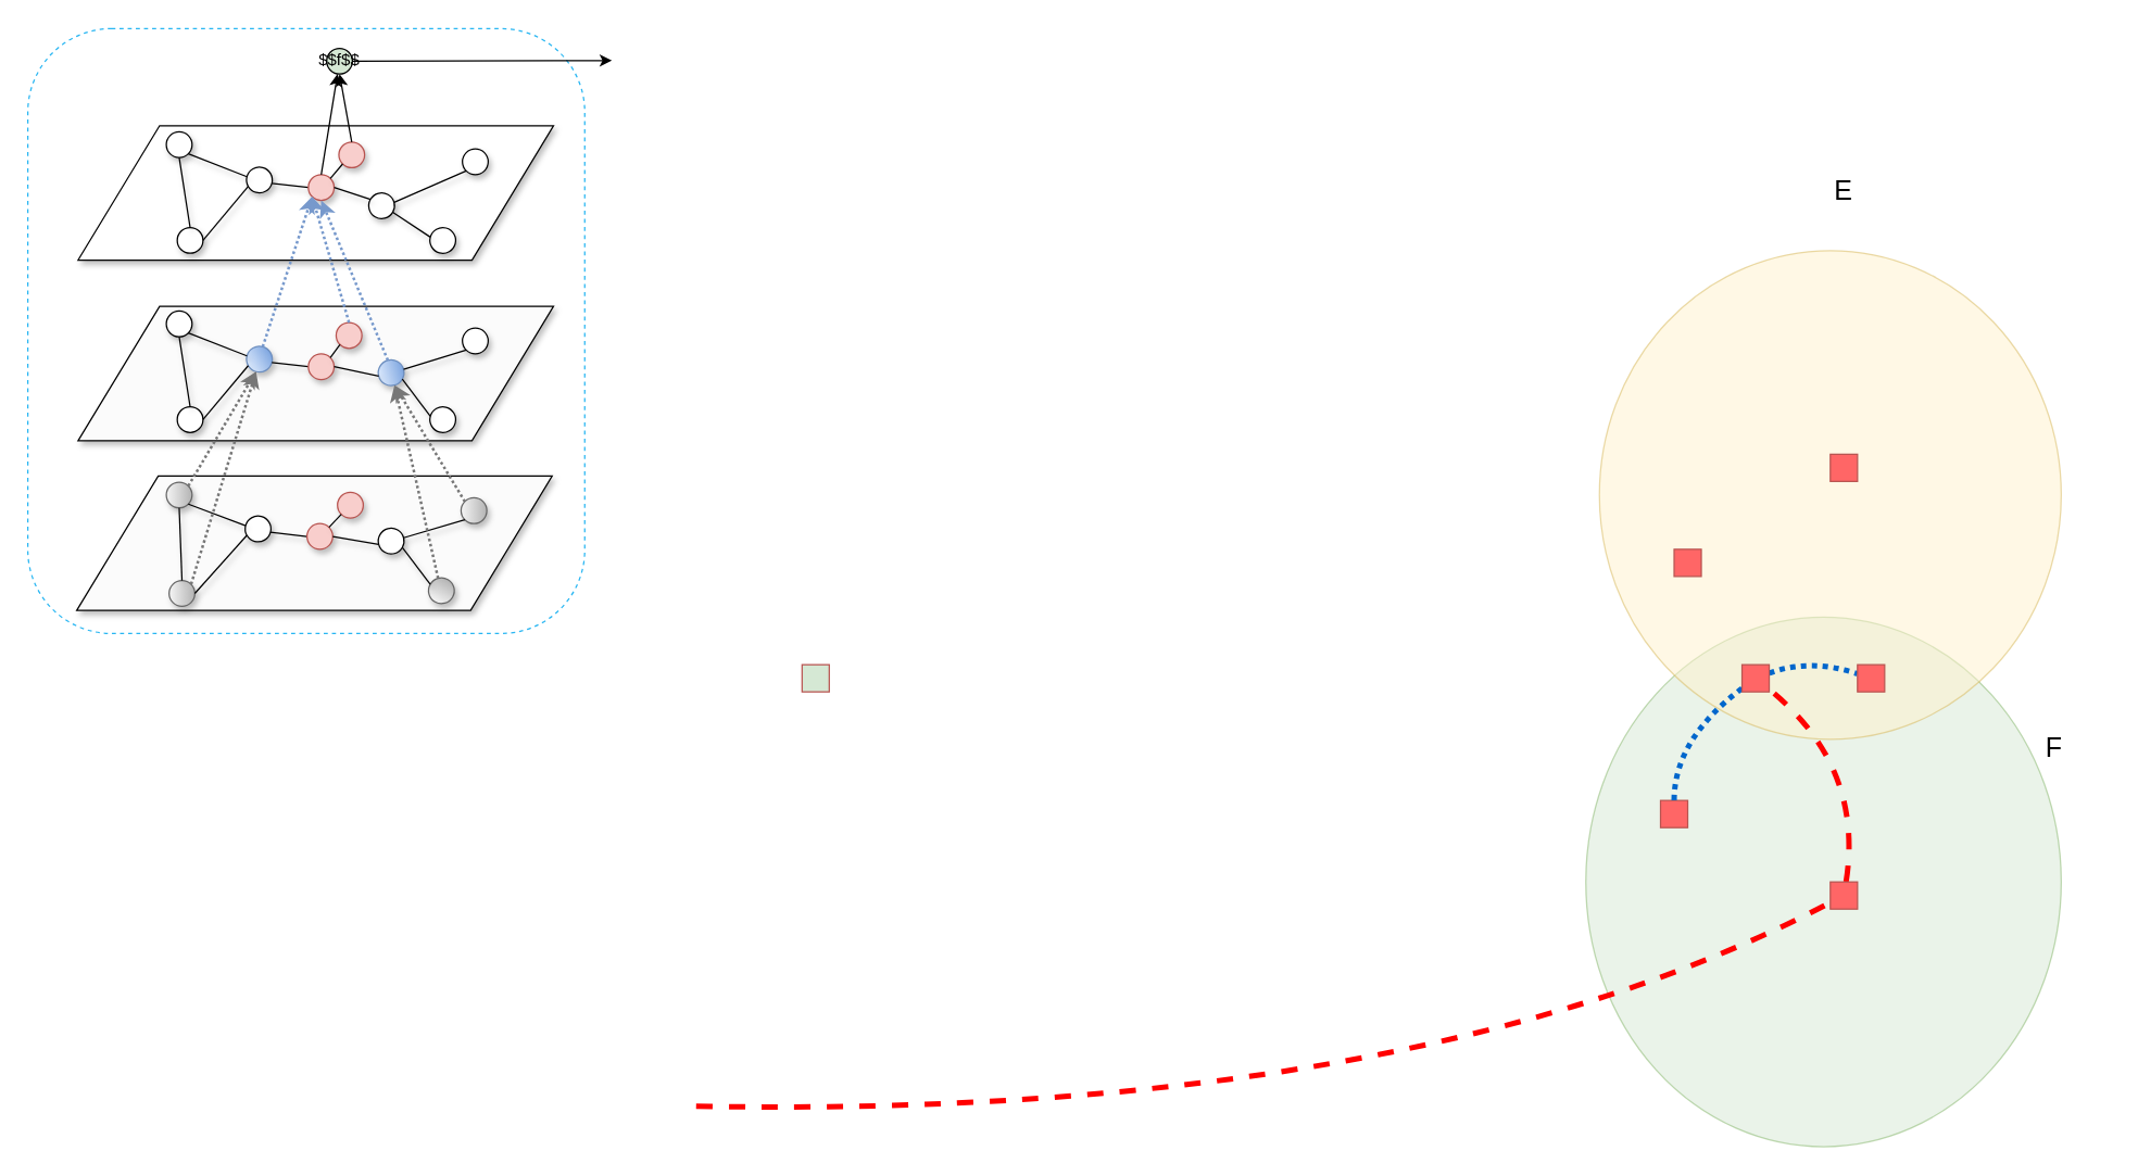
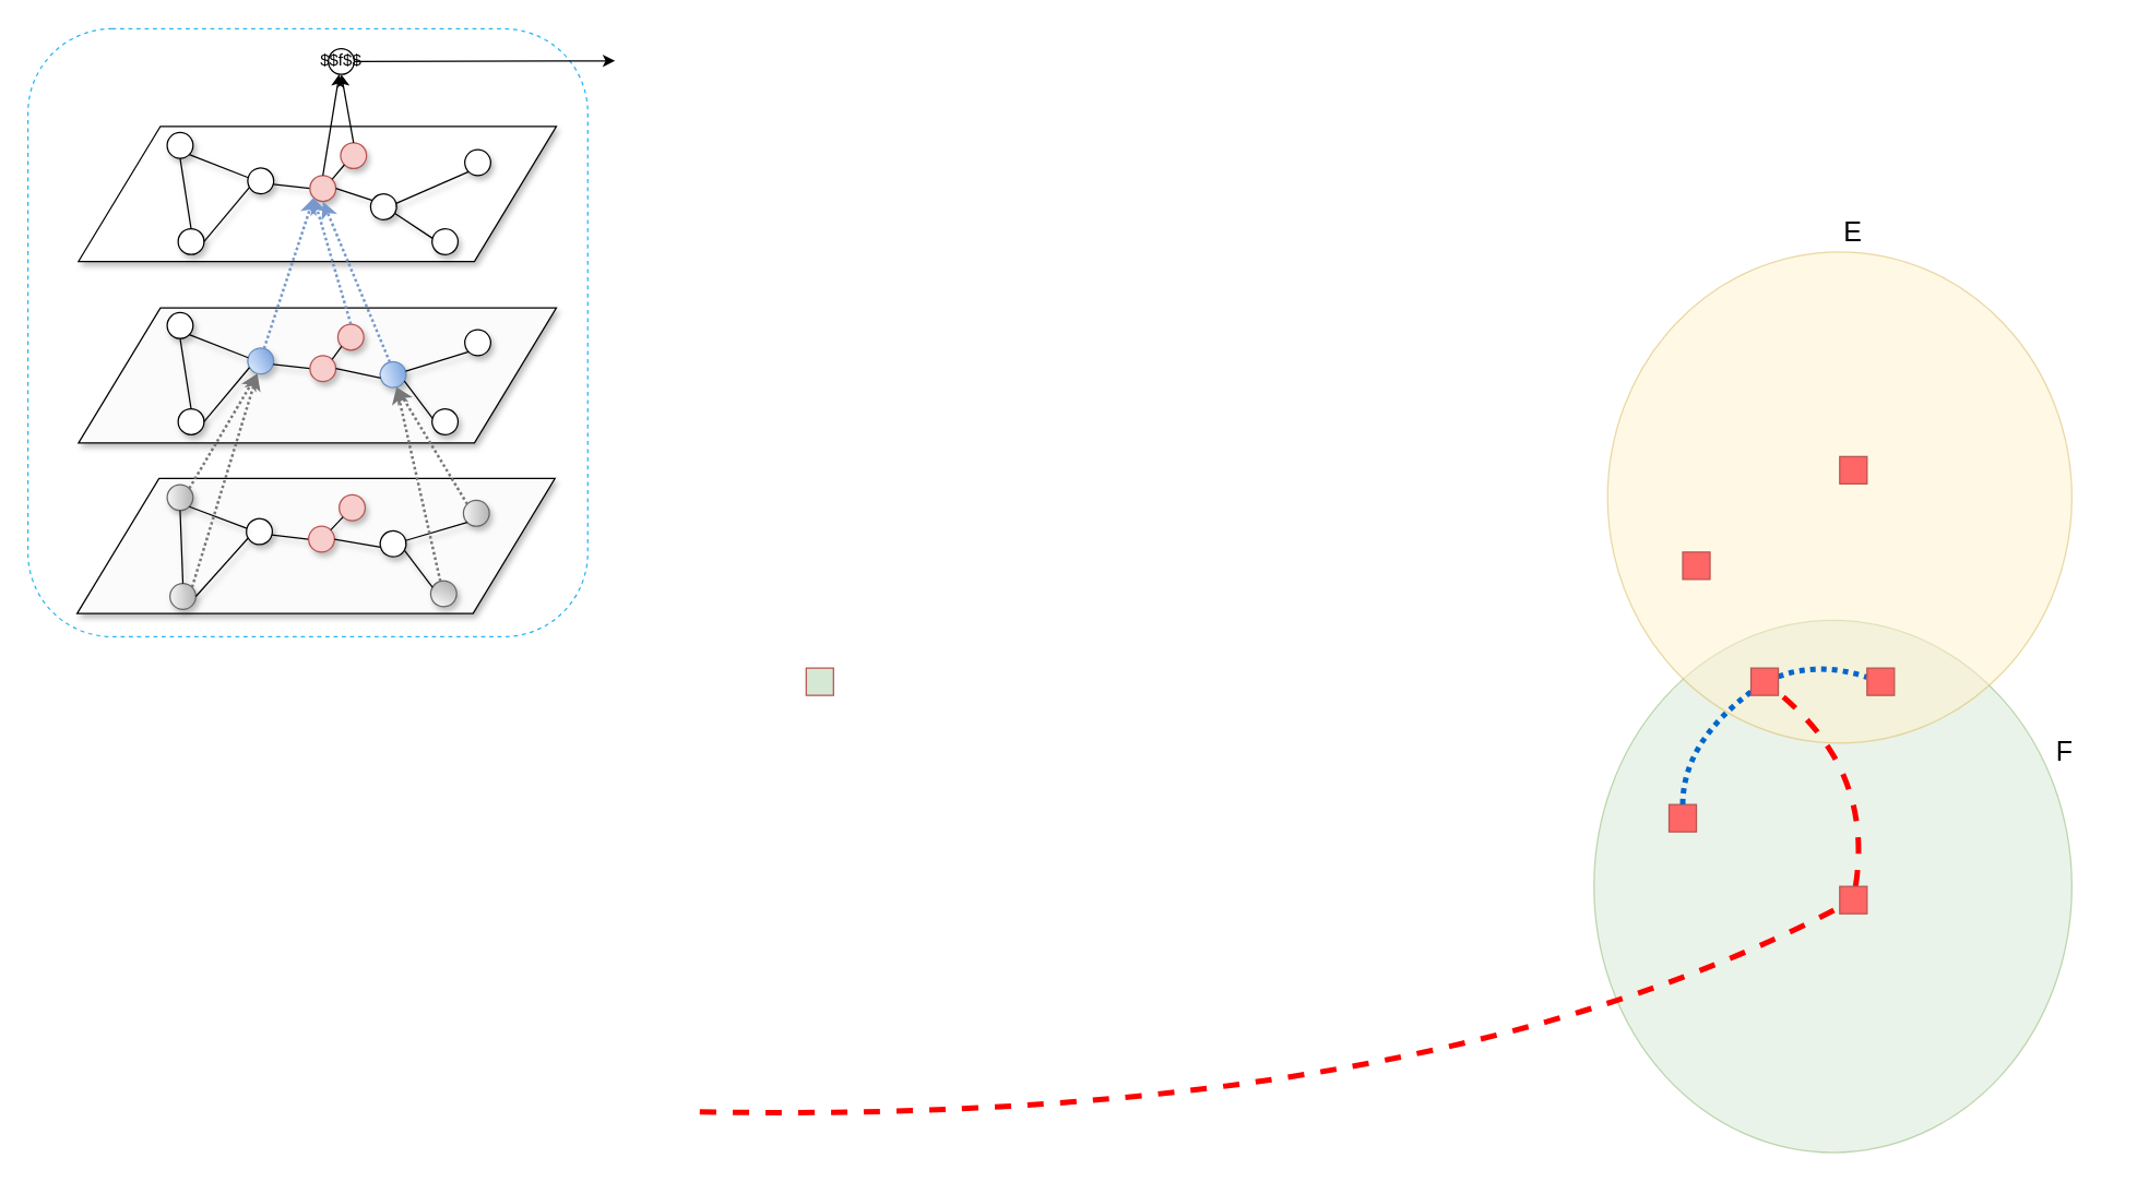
- <mxCell id="82" value="$$f$$" style="ellipse;whiteSpace=wrap;html=1;aspect=fixed;shadow=0;rotation=0;fillColor=#d5e8d4;" parent="1" vertex="1"><mxGeometry x="240.005" y="35.005" width="18.957" height="18.957" as="geometry" /></mxCell>
+ <mxCell id="82" value="$$f$$" style="ellipse;whiteSpace=wrap;html=1;aspect=fixed;shadow=0;rotation=0;" parent="1" vertex="1"><mxGeometry x="240.005" y="35.005" width="18.957" height="18.957" as="geometry" /></mxCell>
- <mxCell id="16" value="E" style="text;html=1;strokeColor=none;fillColor=none;align=center;verticalAlign=middle;whiteSpace=wrap;rounded=0;shadow=0;fontSize=20;" parent="1" vertex="1"><mxGeometry x="1317" y="124" width="80" height="30" as="geometry" /></mxCell>
+ <mxCell id="16" value="E" style="text;html=1;strokeColor=none;fillColor=none;align=center;verticalAlign=middle;whiteSpace=wrap;rounded=0;shadow=0;fontSize=20;" parent="1" vertex="1"><mxGeometry x="1317" y="154" width="80" height="30" as="geometry" /></mxCell>
